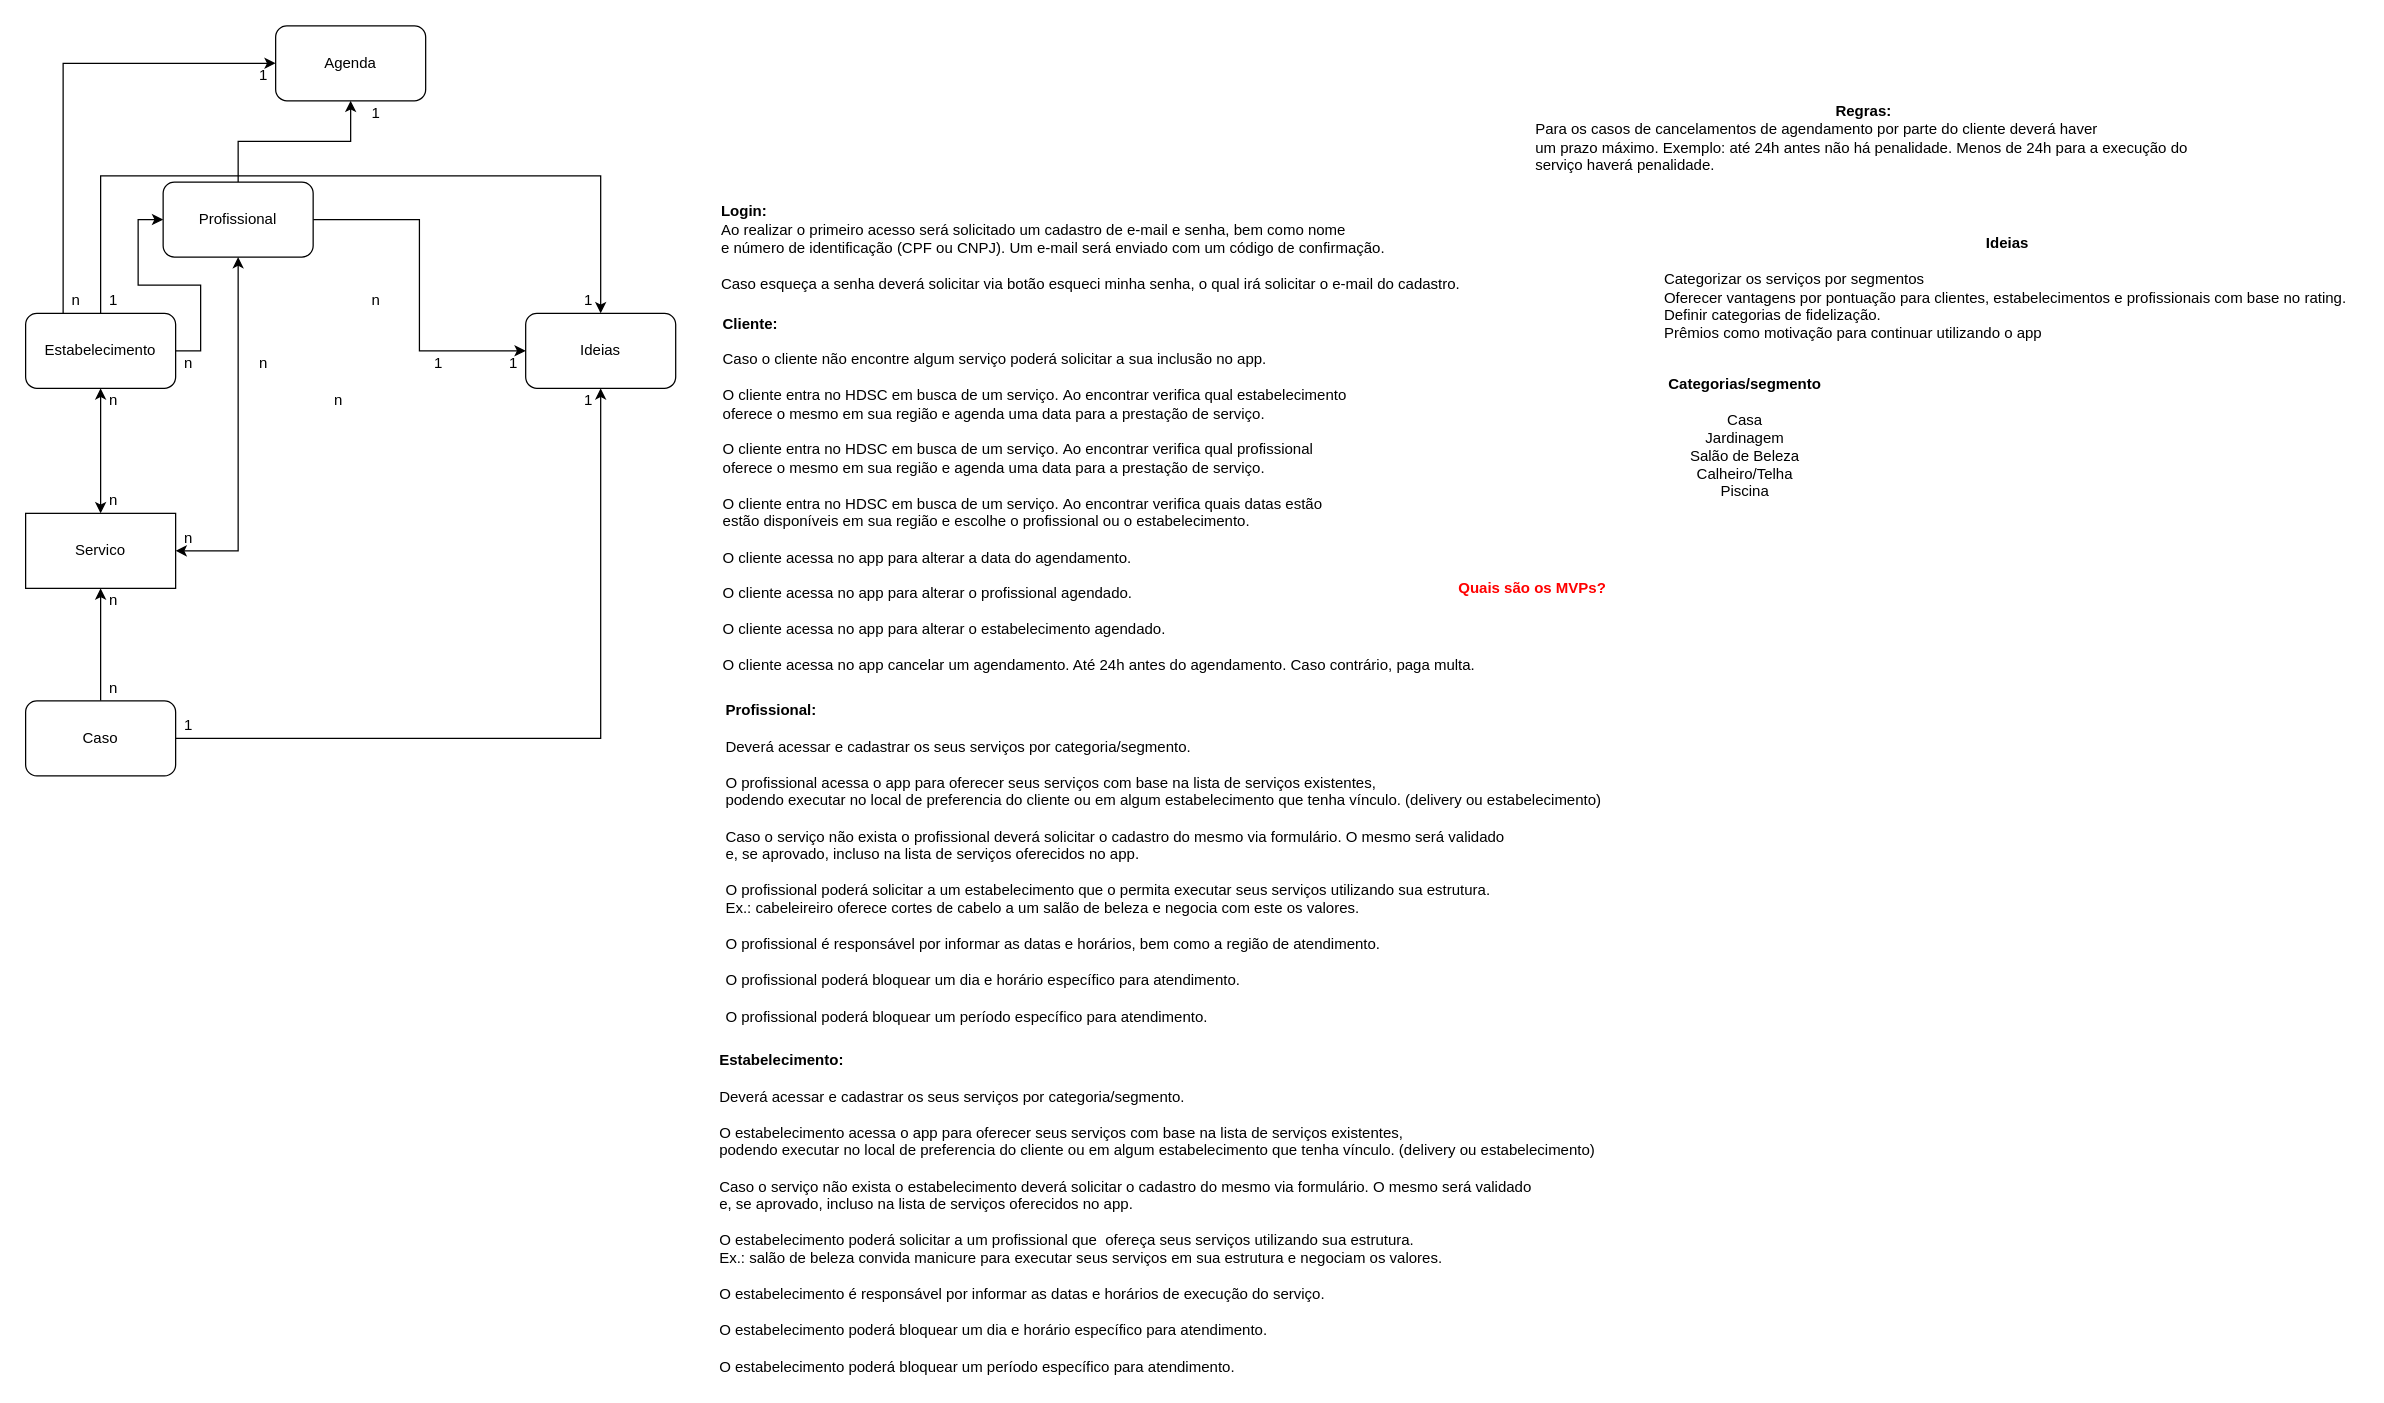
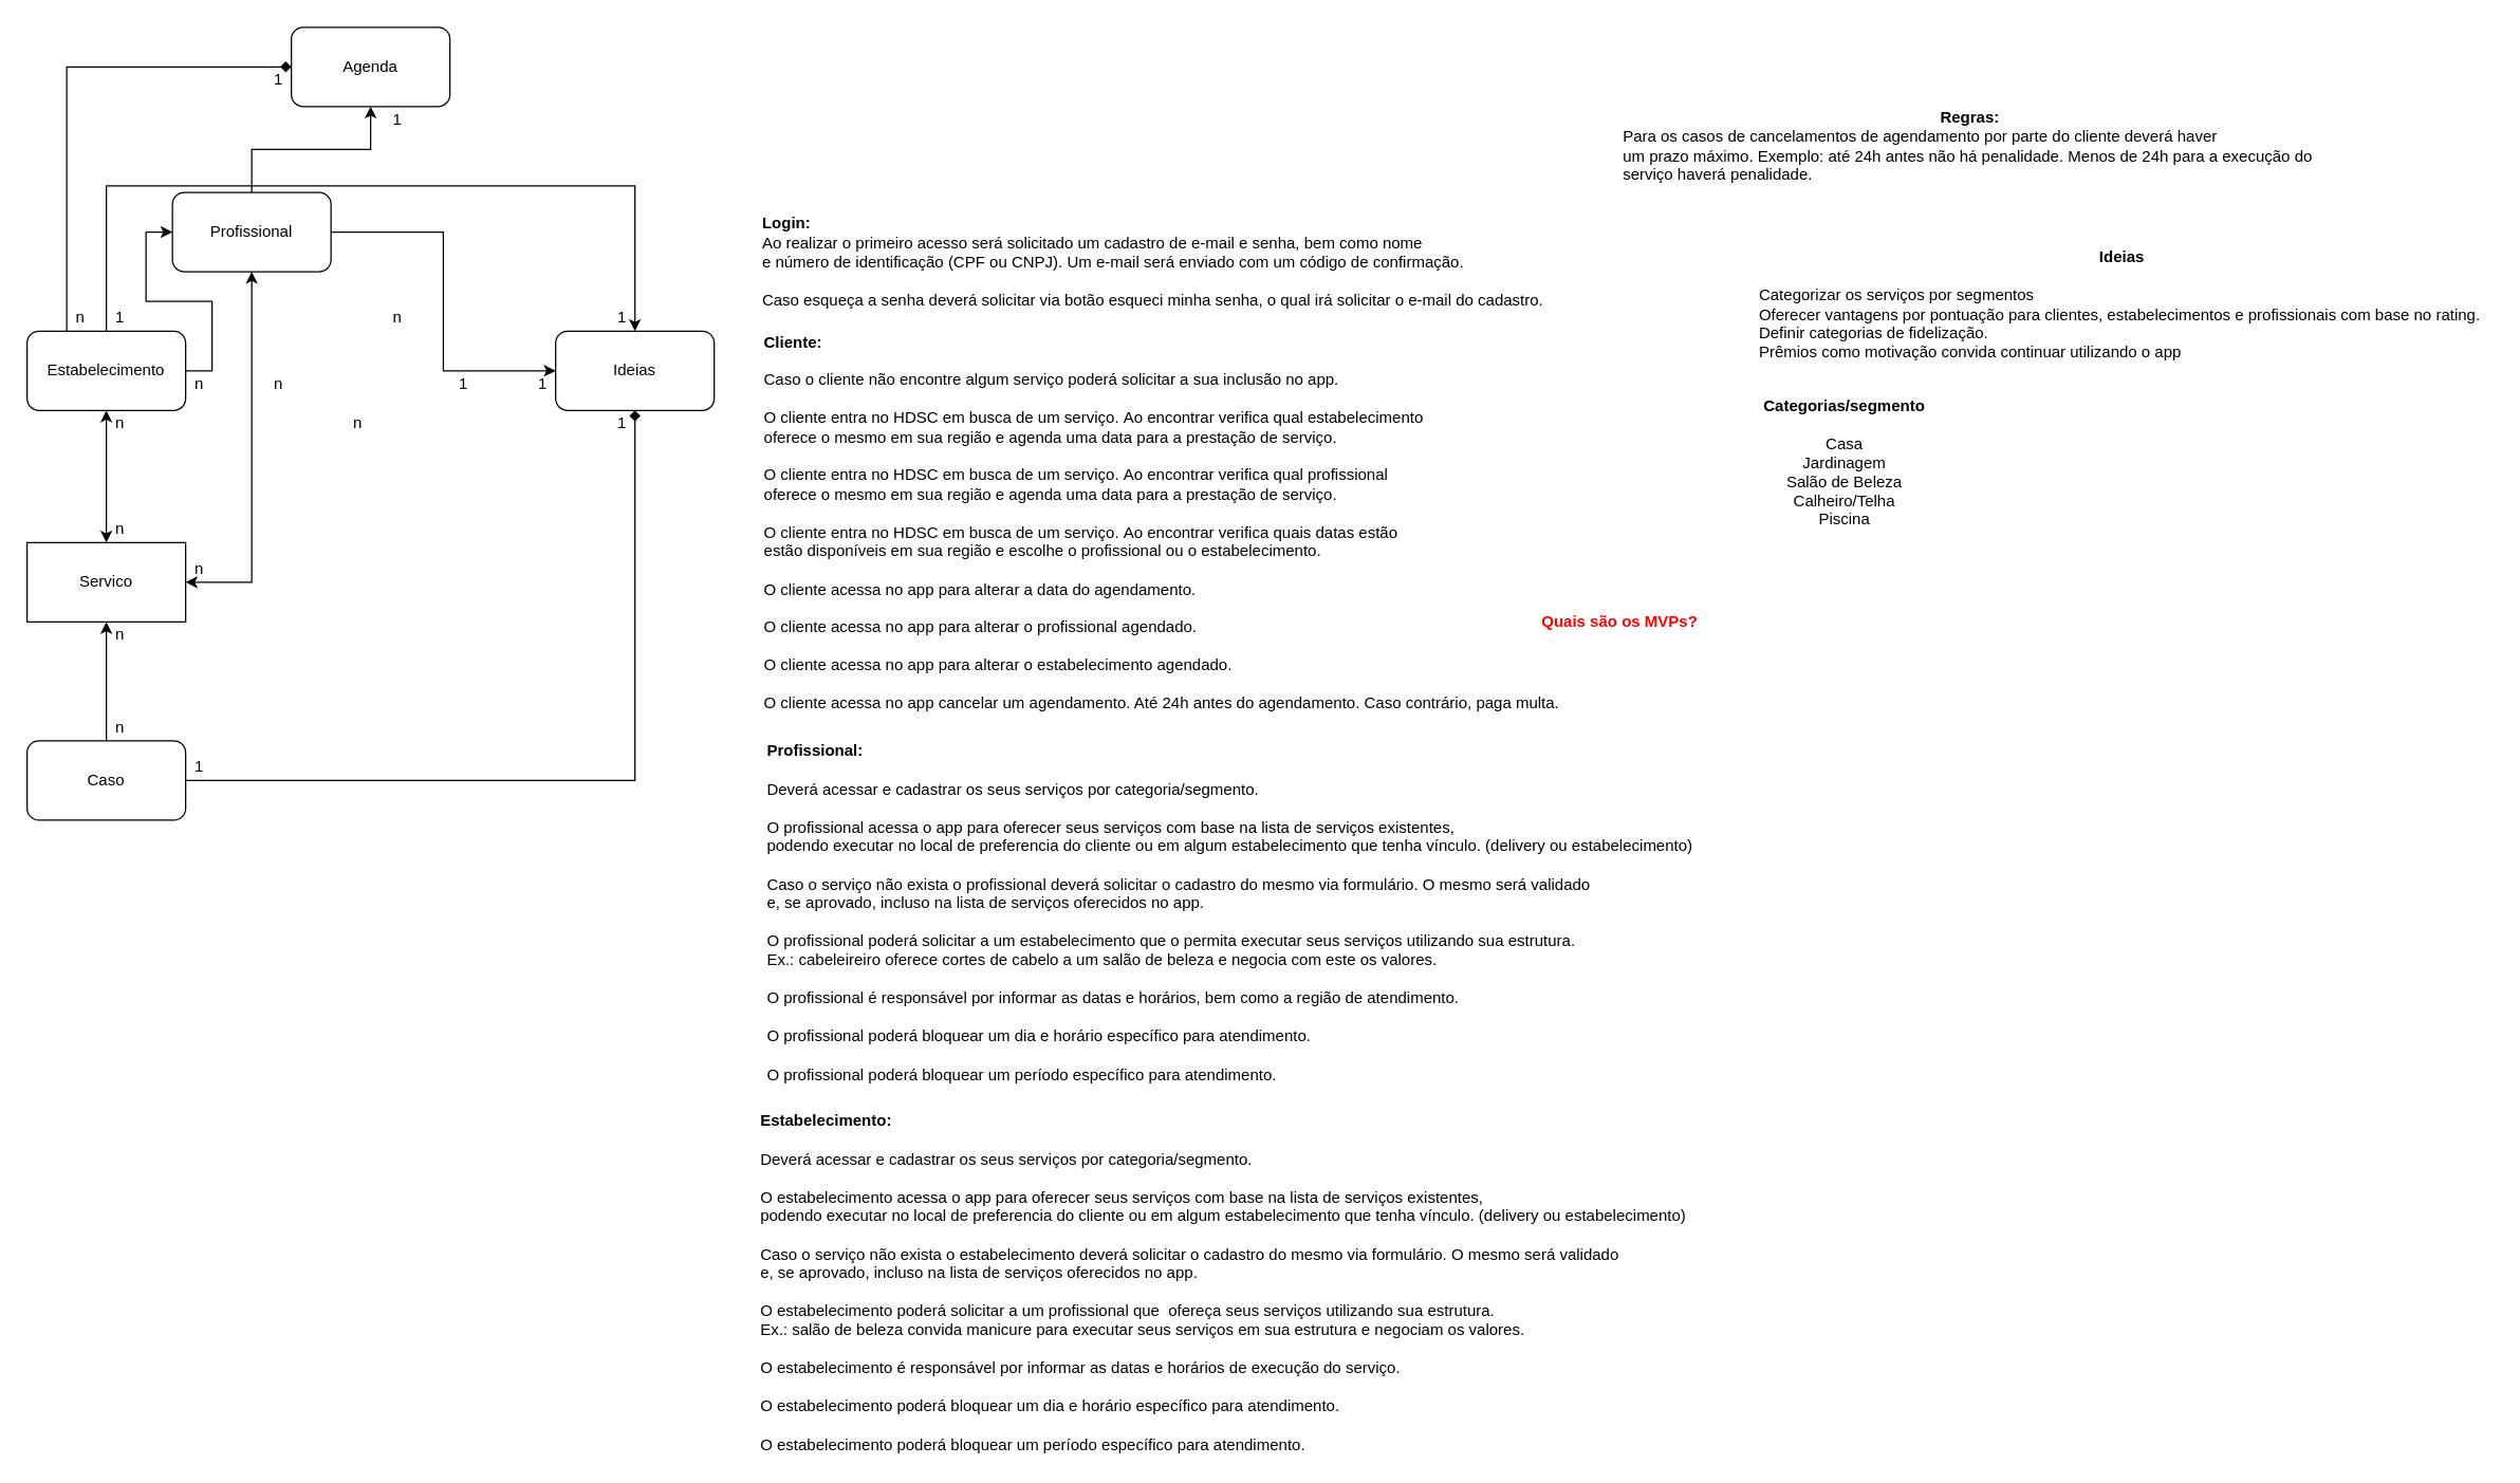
- <mxCell id="4" style="edgeStyle=orthogonalEdgeStyle;rounded=0;orthogonalLoop=1;jettySize=auto;html=1;exitX=0.25;exitY=0;exitDx=0;exitDy=0;entryX=0;entryY=0.5;entryDx=0;entryDy=0;startArrow=none;startFill=0;" edge="1" parent="1" source="5" target="34"><mxGeometry relative="1" as="geometry" /></mxCell>
+ <mxCell id="4" style="edgeStyle=orthogonalEdgeStyle;rounded=0;orthogonalLoop=1;jettySize=auto;html=1;exitX=0.25;exitY=0;exitDx=0;exitDy=0;entryX=0;entryY=0.5;entryDx=0;entryDy=0;startArrow=none;startFill=0;endArrow=diamond;" edge="1" parent="1" source="5" target="34"><mxGeometry relative="1" as="geometry" /></mxCell>
- <mxCell id="36" value="&lt;b&gt;Ideias&lt;/b&gt;&lt;br&gt;&lt;div style=&quot;text-align: justify&quot;&gt;&lt;br&gt;&lt;/div&gt;&lt;div style=&quot;text-align: justify&quot;&gt;&lt;span&gt;Categorizar os serviços por segmentos&lt;/span&gt;&lt;/div&gt;&lt;div style=&quot;text-align: justify&quot;&gt;&lt;span&gt;Oferecer vantagens por pontuação para clientes, estabelecimentos e profissionais com base no rating.&amp;nbsp;&lt;/span&gt;&lt;/div&gt;&lt;div style=&quot;text-align: justify&quot;&gt;&lt;span&gt;Definir categorias de fidelização.&amp;nbsp;&lt;/span&gt;&lt;/div&gt;&lt;div style=&quot;text-align: justify&quot;&gt;&lt;span&gt;Prêmios como motivação para continuar utilizando o app&lt;/span&gt;&lt;/div&gt;" style="text;html=1;align=center;verticalAlign=middle;resizable=0;points=[];autosize=1;strokeColor=none;" parent="1" vertex="1"><mxGeometry x="1325" y="185" width="560" height="90" as="geometry" /></mxCell>
+ <mxCell id="36" value="&lt;b&gt;Ideias&lt;/b&gt;&lt;br&gt;&lt;div style=&quot;text-align: justify&quot;&gt;&lt;br&gt;&lt;/div&gt;&lt;div style=&quot;text-align: justify&quot;&gt;&lt;span&gt;Categorizar os serviços por segmentos&lt;/span&gt;&lt;/div&gt;&lt;div style=&quot;text-align: justify&quot;&gt;&lt;span&gt;Oferecer vantagens por pontuação para clientes, estabelecimentos e profissionais com base no rating.&amp;nbsp;&lt;/span&gt;&lt;/div&gt;&lt;div style=&quot;text-align: justify&quot;&gt;&lt;span&gt;Definir categorias de fidelização.&amp;nbsp;&lt;/span&gt;&lt;/div&gt;&lt;div style=&quot;text-align: justify&quot;&gt;&lt;span&gt;Prêmios como motivação convida continuar utilizando o app&lt;/span&gt;&lt;/div&gt;" style="text;html=1;align=center;verticalAlign=middle;resizable=0;points=[];autosize=1;strokeColor=none;" parent="1" vertex="1"><mxGeometry x="1325" y="185" width="560" height="90" as="geometry" /></mxCell>
- <mxCell id="10" style="edgeStyle=orthogonalEdgeStyle;rounded=0;orthogonalLoop=1;jettySize=auto;html=1;exitX=1;exitY=0.5;exitDx=0;exitDy=0;entryX=0.5;entryY=1;entryDx=0;entryDy=0;" parent="1" source="11" target="12" edge="1"><mxGeometry relative="1" as="geometry" /></mxCell>
+ <mxCell id="10" style="edgeStyle=orthogonalEdgeStyle;rounded=0;orthogonalLoop=1;jettySize=auto;html=1;exitX=1;exitY=0.5;exitDx=0;exitDy=0;entryX=0.5;entryY=1;entryDx=0;entryDy=0;endArrow=diamond;" parent="1" source="11" target="12" edge="1"><mxGeometry relative="1" as="geometry" /></mxCell>
